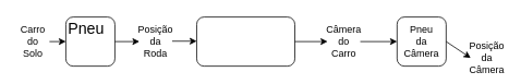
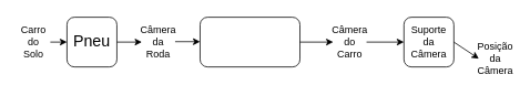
- <mxCell id="3" value="&lt;font style=&quot;font-size: 19px&quot;&gt;Pneu&lt;/font&gt;" style="text;html=1;strokeColor=none;fillColor=none;align=center;verticalAlign=middle;whiteSpace=wrap;rounded=0;" vertex="1" parent="1"><mxGeometry x="85" y="25" width="40" height="20" as="geometry" /></mxCell>
+ <mxCell id="3" value="&lt;font style=&quot;font-size: 19px&quot;&gt;Pneu&lt;/font&gt;" style="text;html=1;strokeColor=none;fillColor=none;align=center;verticalAlign=middle;whiteSpace=wrap;rounded=0;" vertex="1" parent="1"><mxGeometry x="90" y="40" width="40" height="20" as="geometry" /></mxCell>
- <mxCell id="11" value="&lt;div&gt;Posição da &lt;br&gt;&lt;/div&gt;&lt;div&gt;Roda&lt;br&gt;&lt;/div&gt;" style="text;html=1;strokeColor=none;fillColor=none;align=center;verticalAlign=middle;whiteSpace=wrap;rounded=0;" vertex="1" parent="1"><mxGeometry x="170" y="40" width="40" height="20" as="geometry" /></mxCell>
+ <mxCell id="11" value="&lt;div&gt;Câmera da &lt;br&gt;&lt;/div&gt;&lt;div&gt;Roda&lt;br&gt;&lt;/div&gt;" style="text;html=1;strokeColor=none;fillColor=none;align=center;verticalAlign=middle;whiteSpace=wrap;rounded=0;" vertex="1" parent="1"><mxGeometry x="170" y="40" width="40" height="20" as="geometry" /></mxCell>
- <mxCell id="6" value="Pneu da Câmera" style="text;html=1;strokeColor=none;fillColor=none;align=center;verticalAlign=middle;whiteSpace=wrap;rounded=0;" vertex="1" parent="1"><mxGeometry x="495" y="40" width="40" height="20" as="geometry" /></mxCell>
+ <mxCell id="6" value="Suporte da Câmera" style="text;html=1;strokeColor=none;fillColor=none;align=center;verticalAlign=middle;whiteSpace=wrap;rounded=0;" vertex="1" parent="1"><mxGeometry x="495" y="40" width="40" height="20" as="geometry" /></mxCell>
